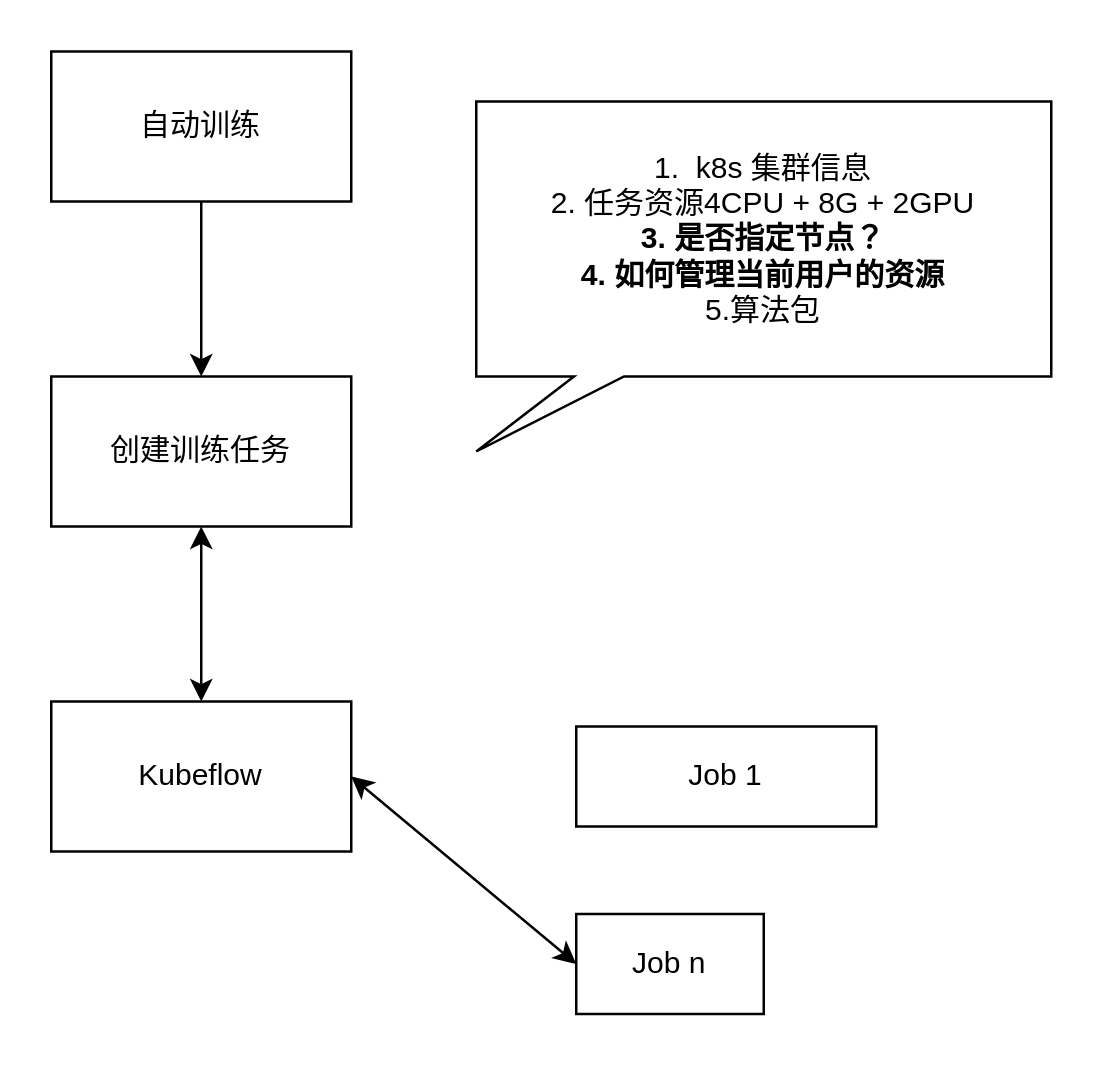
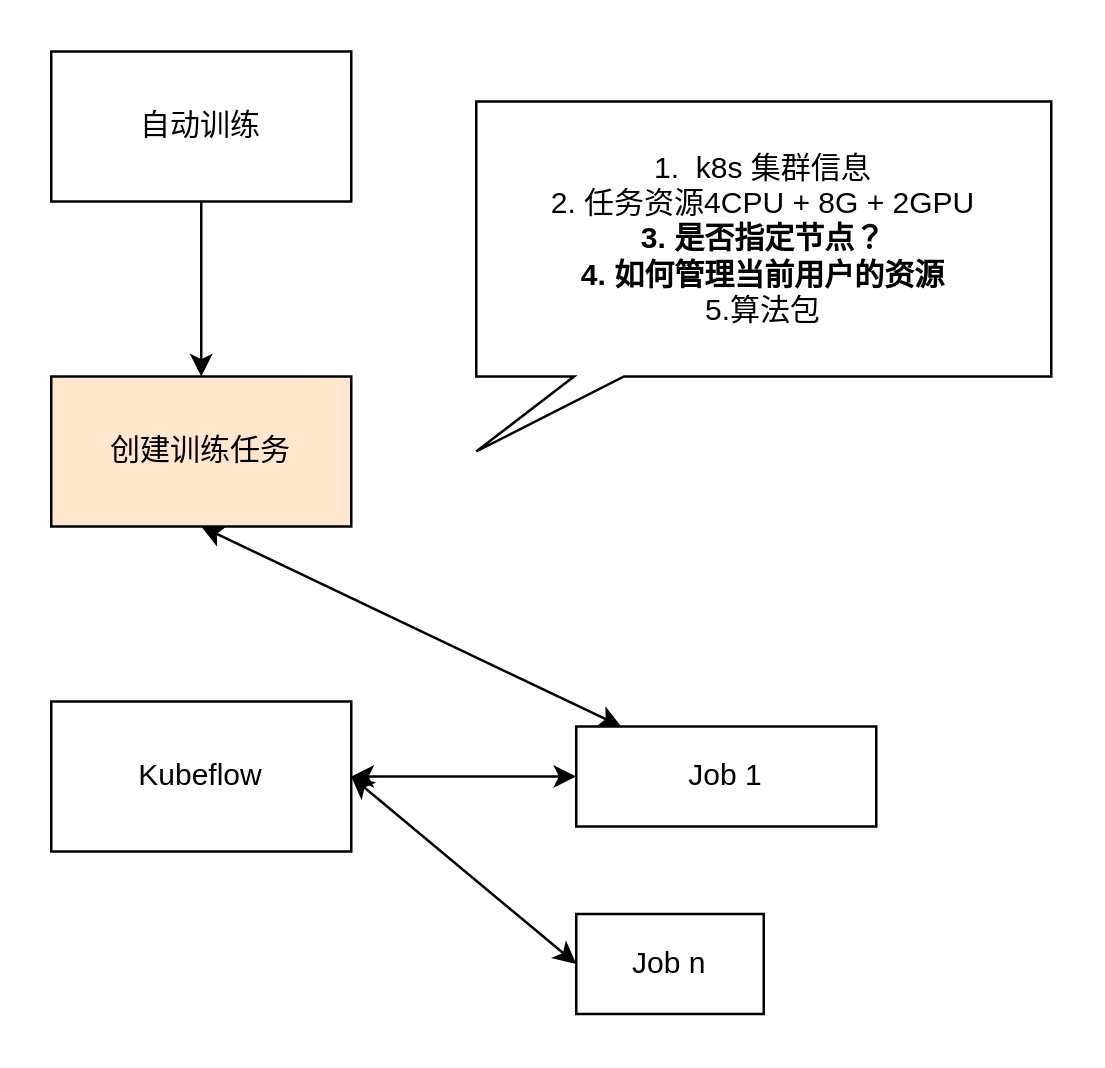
- <mxCell id="3" value="创建训练任务" style="rounded=0;whiteSpace=wrap;html=1;" parent="1" vertex="1"><mxGeometry x="20" y="150" width="120" height="60" as="geometry" /></mxCell>
+ <mxCell id="3" value="创建训练任务" style="rounded=0;whiteSpace=wrap;html=1;fillColor=#ffe6cc;" parent="1" vertex="1"><mxGeometry x="20" y="150" width="120" height="60" as="geometry" /></mxCell>
- <mxCell id="6" value="" style="endArrow=classic;startArrow=classic;html=1;rounded=0;exitX=0.5;exitY=1;exitDx=0;exitDy=0;entryX=0.5;entryY=0;entryDx=0;entryDy=0;" parent="1" source="3" target="5" edge="1"><mxGeometry width="50" height="50" relative="1" as="geometry"><mxPoint x="150" y="220" as="sourcePoint" /><mxPoint x="200" y="170" as="targetPoint" /></mxGeometry></mxCell>
+ <mxCell id="6" value="" style="endArrow=classic;startArrow=classic;html=1;rounded=0;exitX=0.5;exitY=1;exitDx=0;exitDy=0;" parent="1" source="3" target="7" edge="1"><mxGeometry width="50" height="50" relative="1" as="geometry"><mxPoint x="150" y="220" as="sourcePoint" /><mxPoint x="200" y="170" as="targetPoint" /></mxGeometry></mxCell>
+ <mxCell id="8" value="" style="endArrow=classic;startArrow=classic;html=1;rounded=0;exitX=1;exitY=0.5;exitDx=0;exitDy=0;entryX=0;entryY=0.5;entryDx=0;entryDy=0;" parent="1" source="5" target="7" edge="1"><mxGeometry width="50" height="50" relative="1" as="geometry"><mxPoint x="170" y="270" as="sourcePoint" /><mxPoint x="220" y="220" as="targetPoint" /></mxGeometry></mxCell>
